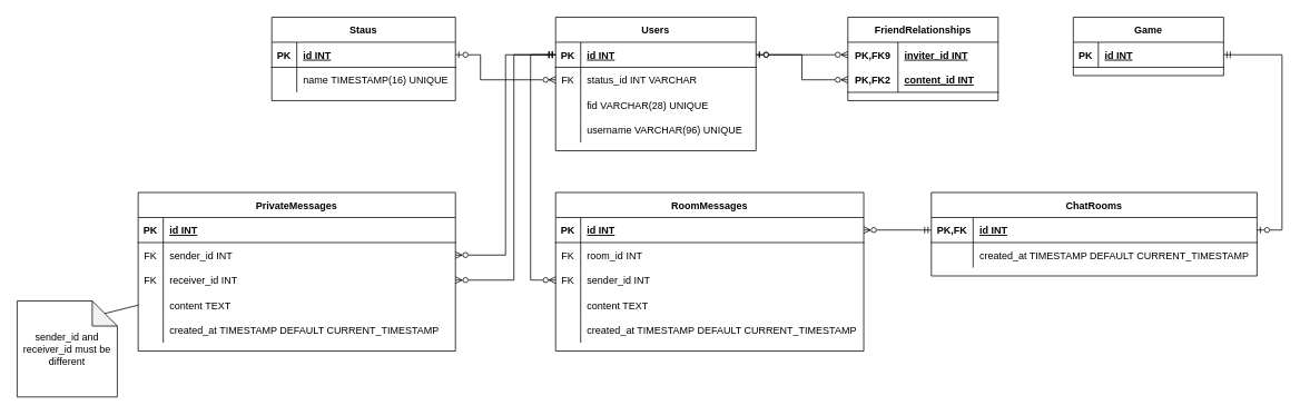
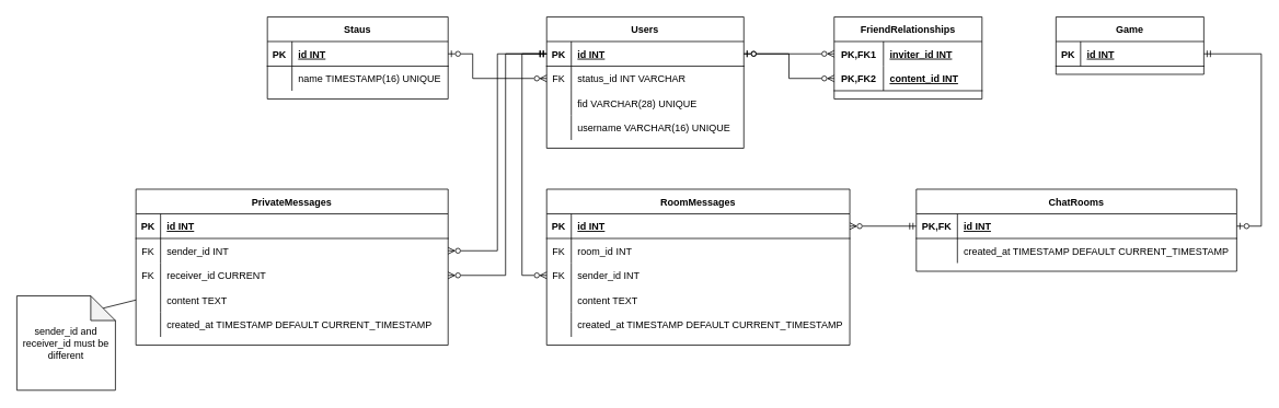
- <mxCell id="67" value="PK,FK9" style="shape=partialRectangle;connectable=0;fillColor=none;top=0;left=0;bottom=0;right=0;fontStyle=1;overflow=hidden;" parent="66" vertex="1"><mxGeometry width="60" height="30" as="geometry"><mxRectangle width="60" height="30" as="alternateBounds" /></mxGeometry></mxCell>
+ <mxCell id="67" value="PK,FK1" style="shape=partialRectangle;connectable=0;fillColor=none;top=0;left=0;bottom=0;right=0;fontStyle=1;overflow=hidden;" parent="66" vertex="1"><mxGeometry width="60" height="30" as="geometry"><mxRectangle width="60" height="30" as="alternateBounds" /></mxGeometry></mxCell>
- <mxCell id="21" value="username VARCHAR(96) UNIQUE    " style="shape=partialRectangle;connectable=0;fillColor=none;top=0;left=0;bottom=0;right=0;align=left;spacingLeft=6;overflow=hidden;" parent="19" vertex="1"><mxGeometry x="30" width="210" height="30" as="geometry"><mxRectangle width="210" height="30" as="alternateBounds" /></mxGeometry></mxCell>
+ <mxCell id="21" value="username VARCHAR(16) UNIQUE    " style="shape=partialRectangle;connectable=0;fillColor=none;top=0;left=0;bottom=0;right=0;align=left;spacingLeft=6;overflow=hidden;" parent="19" vertex="1"><mxGeometry x="30" width="210" height="30" as="geometry"><mxRectangle width="210" height="30" as="alternateBounds" /></mxGeometry></mxCell>
- <mxCell id="31" value="receiver_id INT" style="shape=partialRectangle;connectable=0;fillColor=none;top=0;left=0;bottom=0;right=0;align=left;spacingLeft=6;overflow=hidden;" parent="29" vertex="1"><mxGeometry x="30" width="350" height="30" as="geometry"><mxRectangle width="350" height="30" as="alternateBounds" /></mxGeometry></mxCell>
+ <mxCell id="31" value="receiver_id CURRENT" style="shape=partialRectangle;connectable=0;fillColor=none;top=0;left=0;bottom=0;right=0;align=left;spacingLeft=6;overflow=hidden;" parent="29" vertex="1"><mxGeometry x="30" width="350" height="30" as="geometry"><mxRectangle width="350" height="30" as="alternateBounds" /></mxGeometry></mxCell>
